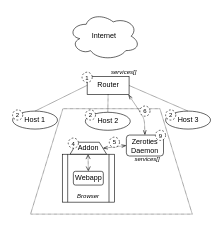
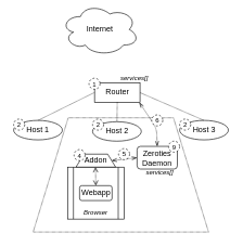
- <mxCell id="3" value="Internet" style="ellipse;shape=cloud;whiteSpace=wrap;html=1;" vertex="1" parent="1"><mxGeometry x="113" y="20" width="120" height="80" as="geometry" /></mxCell>
+ <mxCell id="3" value="Internet" style="ellipse;shape=cloud;whiteSpace=wrap;html=1;" vertex="1" parent="1"><mxGeometry x="93" y="5" width="120" height="80" as="geometry" /></mxCell>
